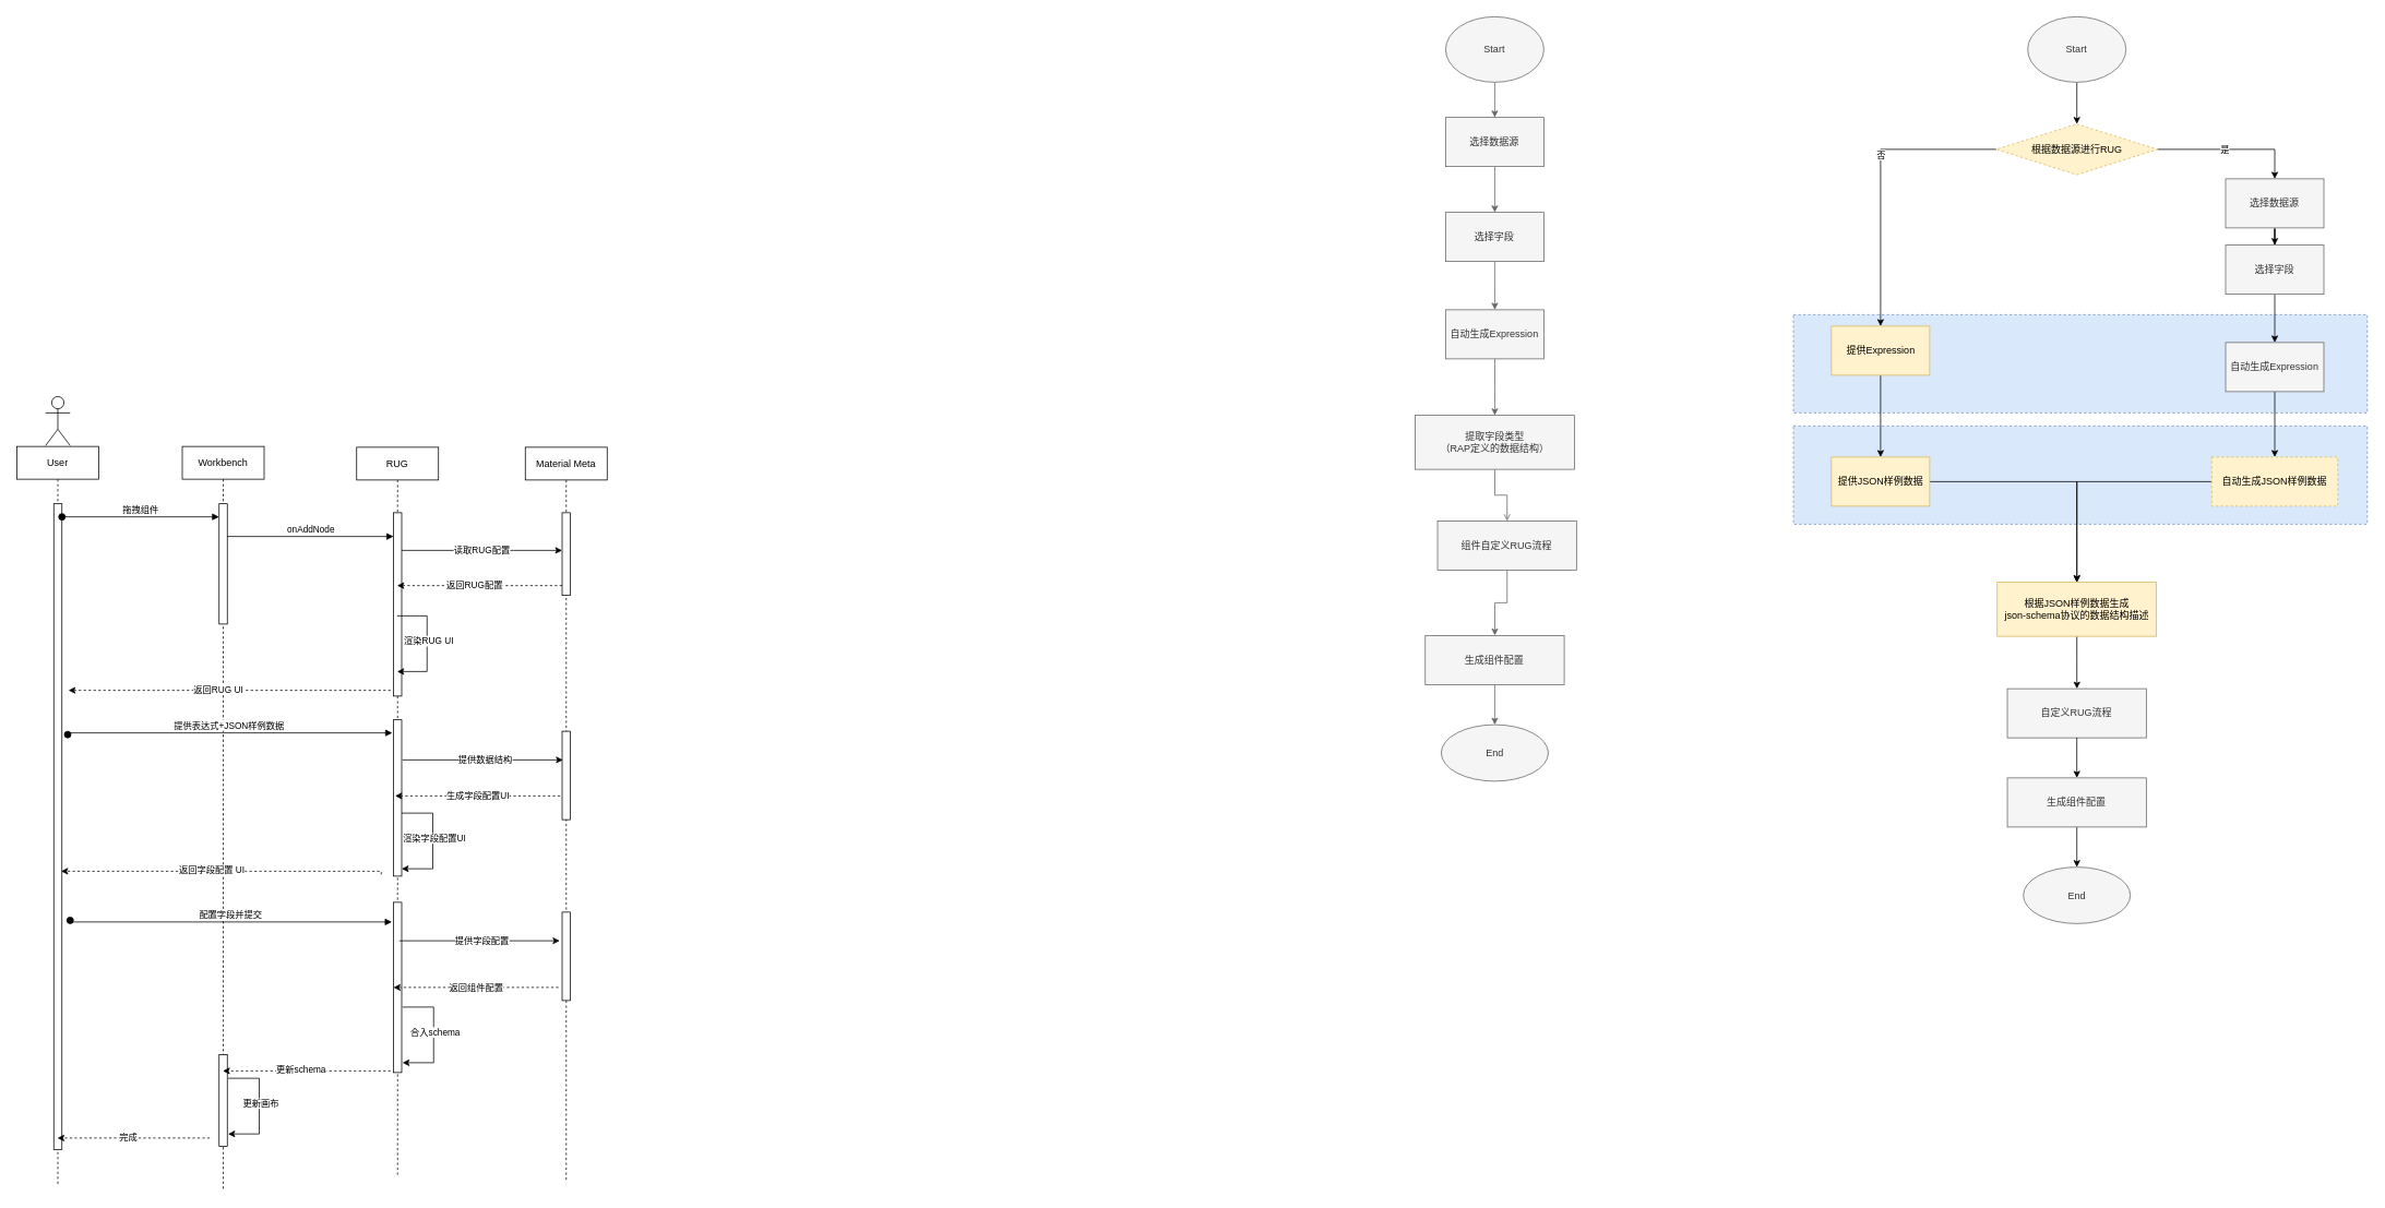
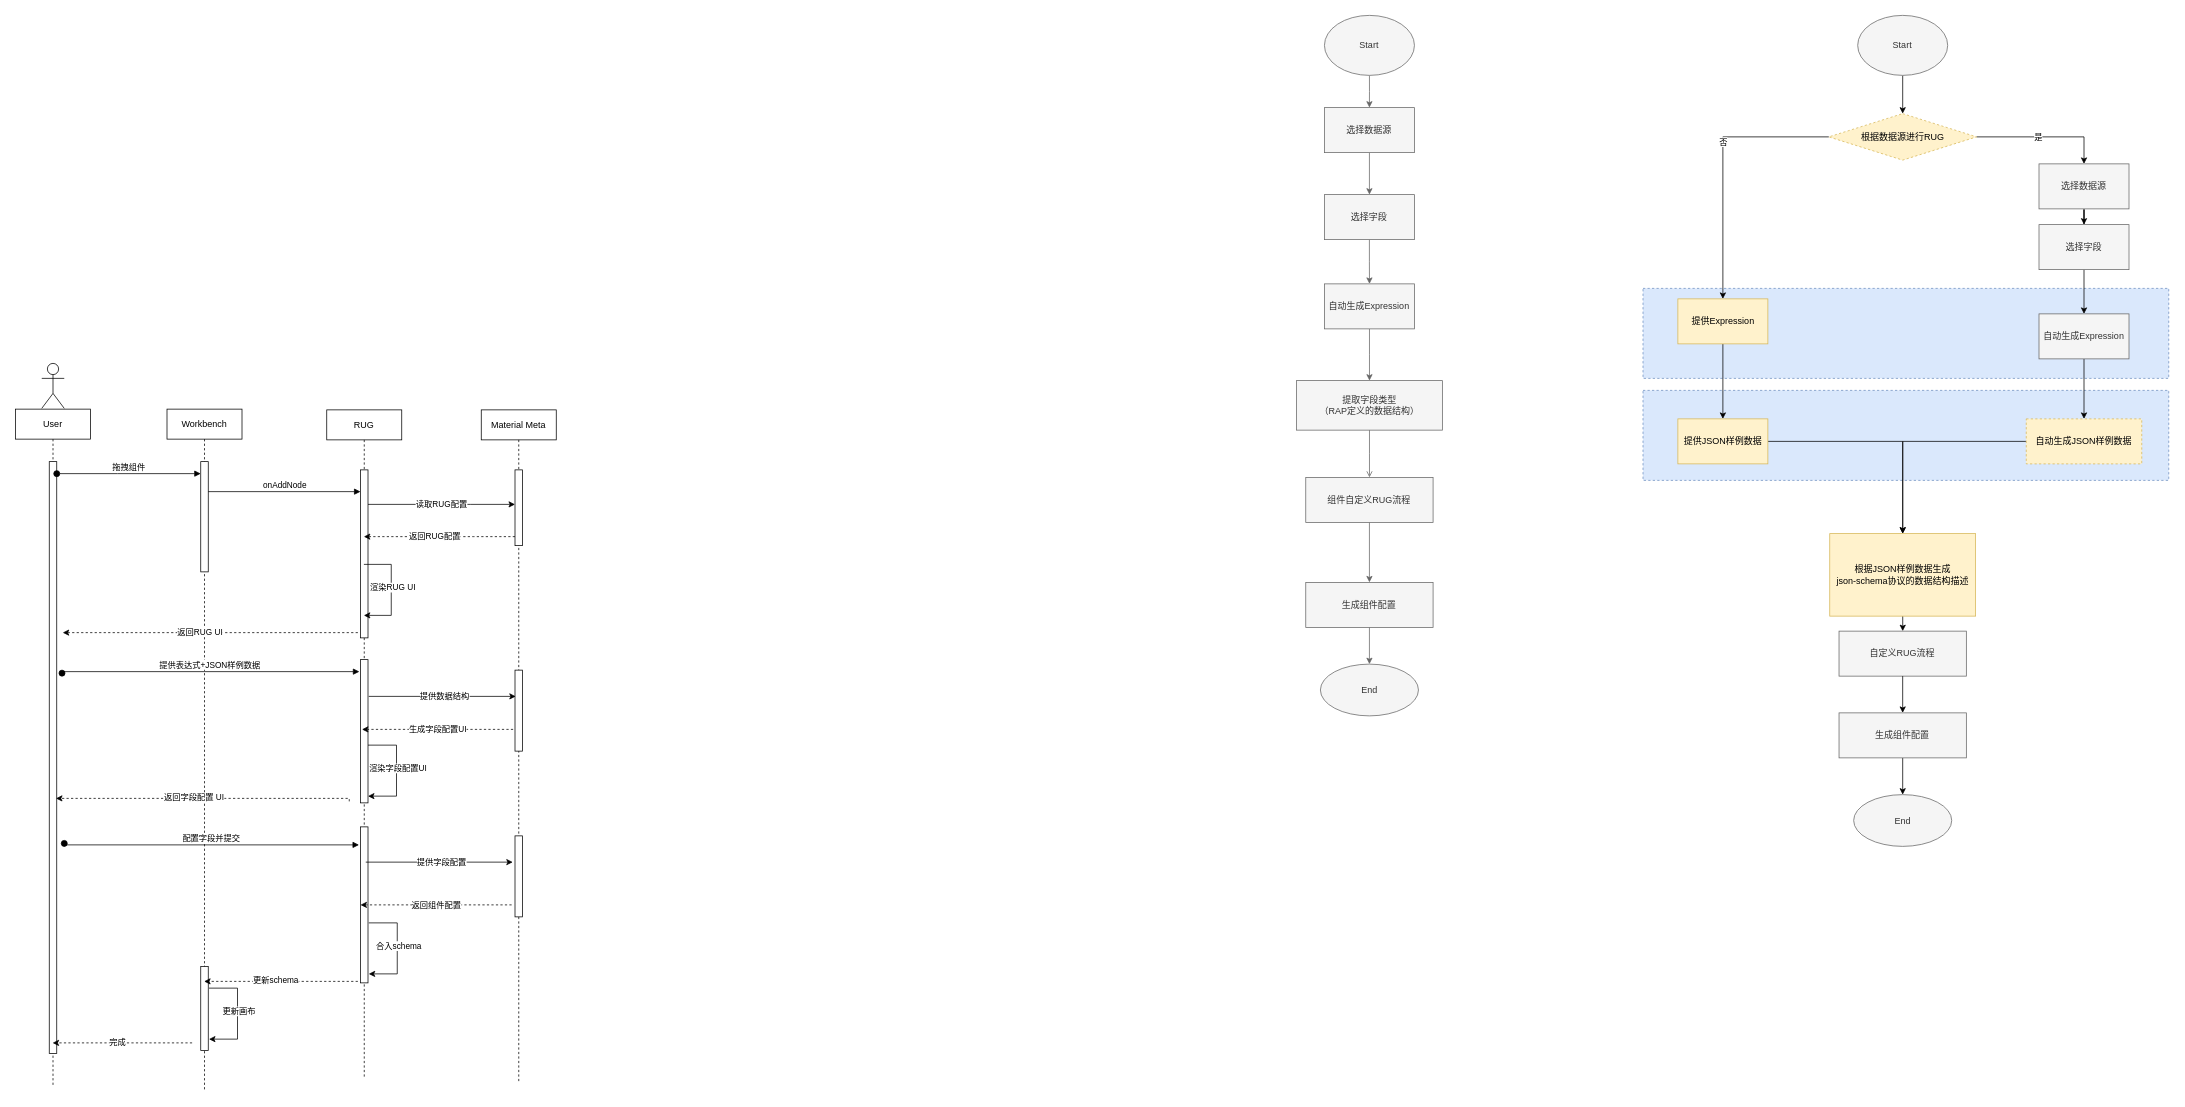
- <mxCell id="56" value="组件自定义RUG流程" style="whiteSpace=wrap;html=1;rounded=0;fillColor=#f5f5f5;fontColor=#333333;strokeColor=#666666;" vertex="1" parent="1"><mxGeometry x="1755.36" y="636" width="169.75" height="60" as="geometry" /></mxCell>
+ <mxCell id="56" value="组件自定义RUG流程" style="whiteSpace=wrap;html=1;rounded=0;fillColor=#f5f5f5;fontColor=#333333;strokeColor=#666666;" vertex="1" parent="1"><mxGeometry x="1740.36" y="636" width="169.75" height="60" as="geometry" /></mxCell>
- <mxCell id="79" value="根据JSON样例数据生成&lt;div&gt;json-schema协议的数据结构描述&lt;/div&gt;" style="rounded=0;whiteSpace=wrap;html=1;fillColor=#fff2cc;strokeColor=#d6b656;" vertex="1" parent="1"><mxGeometry x="2439" y="711" width="194.5" height="66" as="geometry" /></mxCell>
+ <mxCell id="79" value="根据JSON样例数据生成&lt;div&gt;json-schema协议的数据结构描述&lt;/div&gt;" style="rounded=0;whiteSpace=wrap;html=1;fillColor=#fff2cc;strokeColor=#d6b656;" vertex="1" parent="1"><mxGeometry x="2439" y="711" width="194.5" height="110" as="geometry" /></mxCell>
